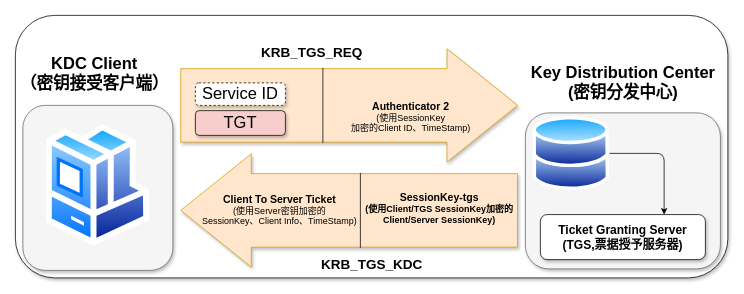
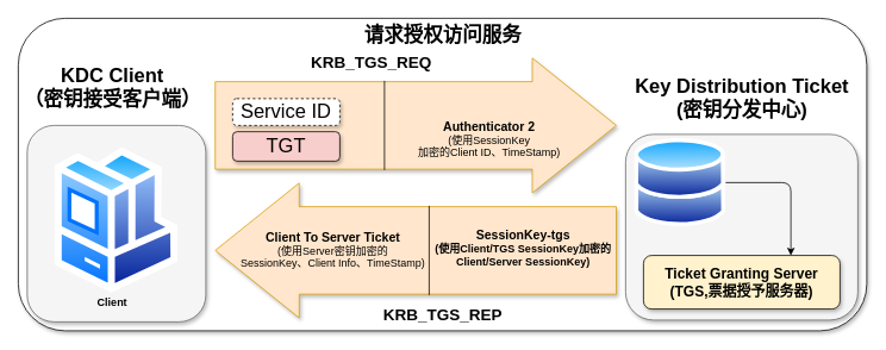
+ <mxCell id="23" value="请求授权访问服务" style="text;html=1;align=center;verticalAlign=middle;resizable=0;points=[];autosize=1;fontStyle=1;fontSize=22;" parent="1" vertex="1"><mxGeometry x="400" y="25" width="190" height="30" as="geometry" /></mxCell>
- <mxCell id="13" value="Key Distribution Center&lt;br&gt;(密钥分发中心)" style="text;html=1;align=center;verticalAlign=middle;resizable=0;points=[];autosize=1;fontSize=22;fontStyle=1" parent="1" vertex="1"><mxGeometry x="700" y="80" width="260" height="60" as="geometry" /></mxCell>
+ <mxCell id="13" value="Key Distribution Ticket&lt;br&gt;(密钥分发中心)" style="text;html=1;align=center;verticalAlign=middle;resizable=0;points=[];autosize=1;fontSize=22;fontStyle=1" parent="1" vertex="1"><mxGeometry x="700" y="80" width="260" height="60" as="geometry" /></mxCell>
- <mxCell id="19" value="Ticket Granting Server&lt;br style=&quot;font-size: 16px;&quot;&gt;(TGS,票据授予服务器)" style="rounded=1;whiteSpace=wrap;html=1;fontSize=16;fontStyle=1;shadow=1;" parent="1" vertex="1"><mxGeometry x="720" y="285.62" width="220" height="60" as="geometry" /></mxCell>
+ <mxCell id="19" value="Ticket Granting Server&lt;br style=&quot;font-size: 16px;&quot;&gt;(TGS,票据授予服务器)" style="rounded=1;whiteSpace=wrap;html=1;fontSize=16;fontStyle=1;shadow=1;fillColor=#fff2cc;" parent="1" vertex="1"><mxGeometry x="720" y="285.62" width="220" height="60" as="geometry" /></mxCell>
+ <mxCell id="8" value="Client" style="text;html=1;align=center;verticalAlign=middle;resizable=0;points=[];autosize=1;fontStyle=1" parent="1" vertex="1"><mxGeometry x="100" y="327.52" width="50" height="20" as="geometry" /></mxCell>
- <mxCell id="22" value="KRB_TGS_KDC" style="text;html=1;align=center;verticalAlign=middle;resizable=0;points=[];autosize=1;fontSize=18;fontStyle=1;fontFamily=Helvetica;" parent="1" vertex="1"><mxGeometry x="420" y="338" width="150" height="30" as="geometry" /></mxCell>
+ <mxCell id="22" value="KRB_TGS_REP" style="text;html=1;align=center;verticalAlign=middle;resizable=0;points=[];autosize=1;fontSize=18;fontStyle=1;fontFamily=Helvetica;" parent="1" vertex="1"><mxGeometry x="420" y="338" width="150" height="30" as="geometry" /></mxCell>
